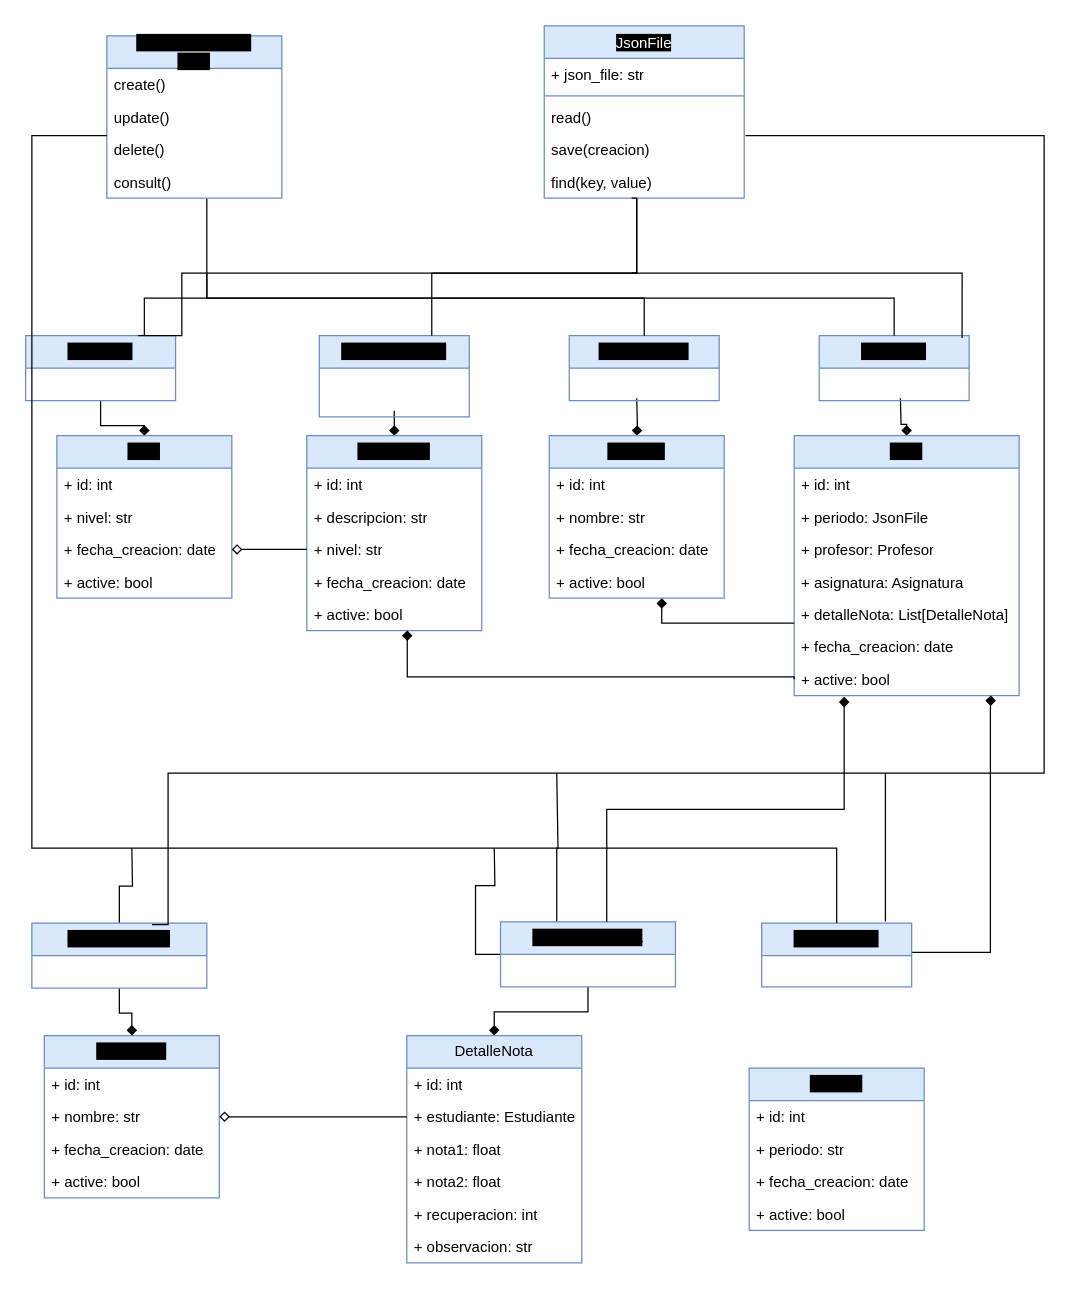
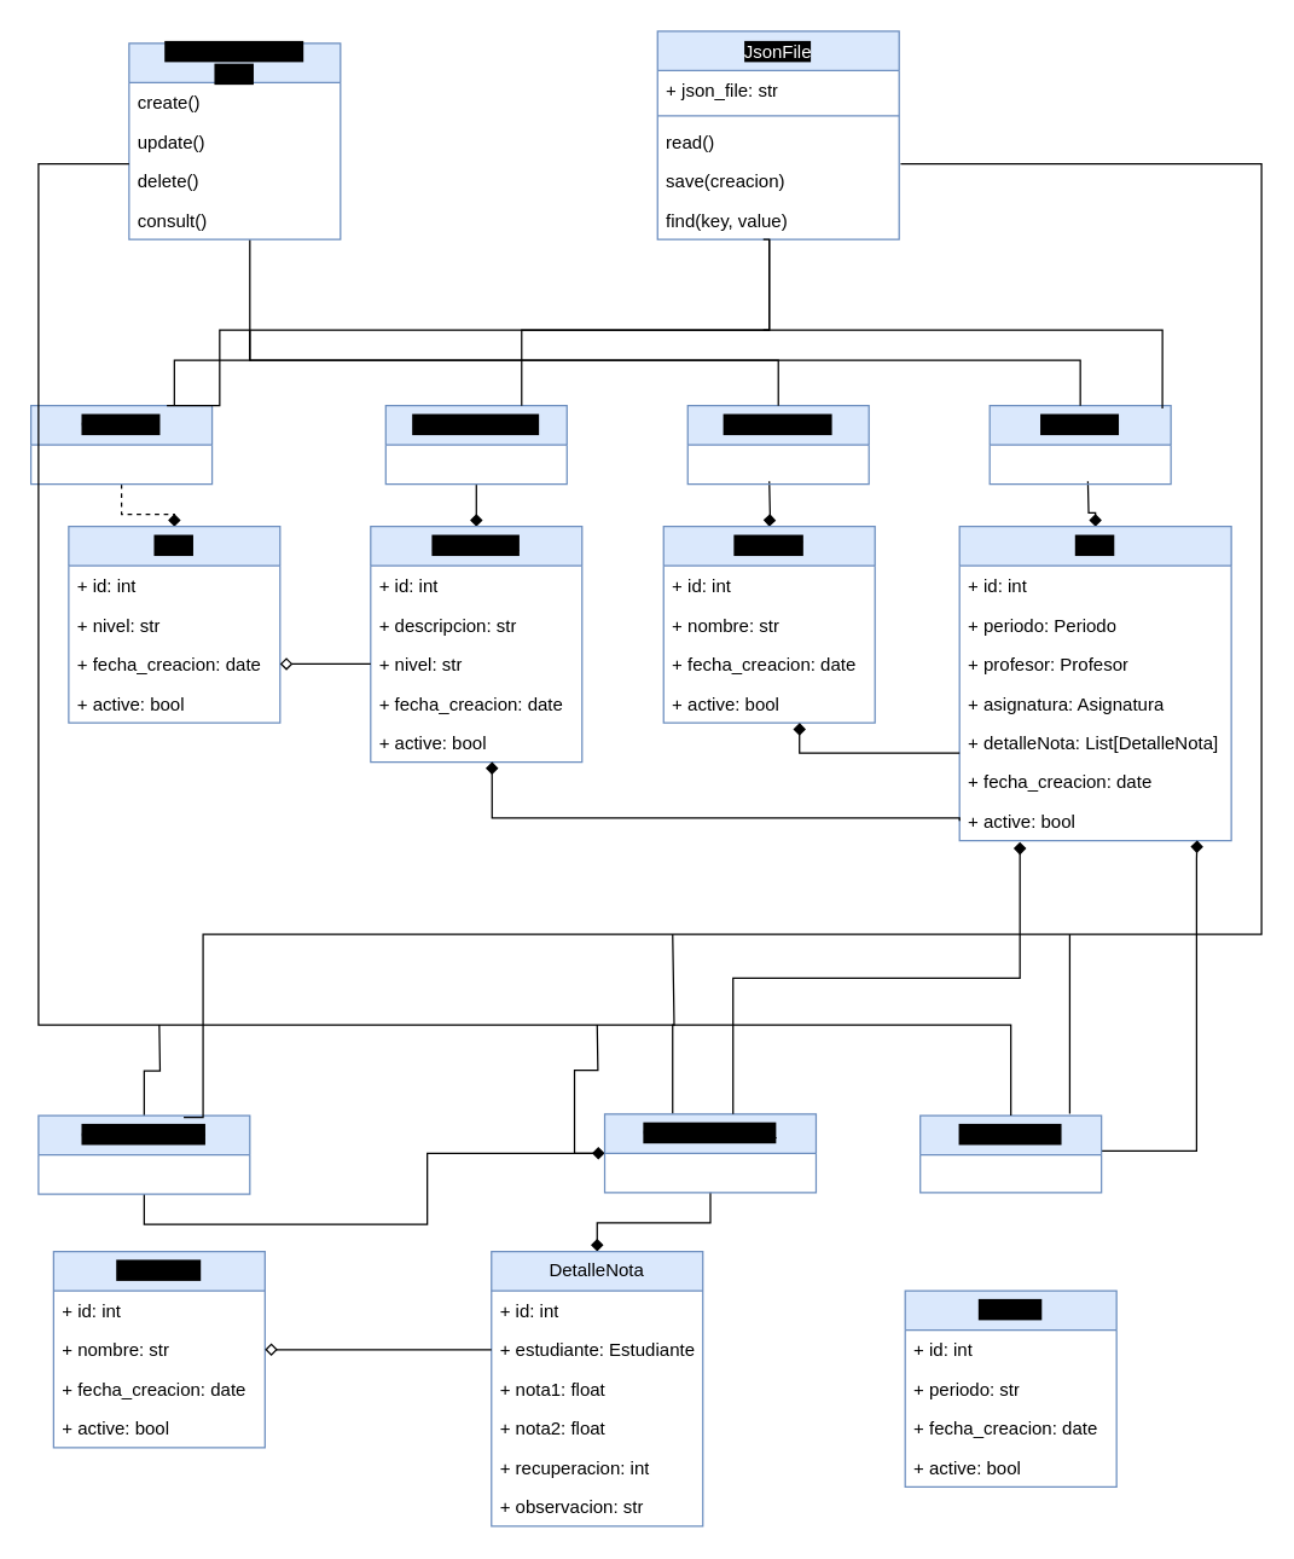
- <mxCell id="70" value="&lt;span style=&quot;background-color: rgb(0, 0, 0);&quot;&gt;CrudAsignatura&lt;/span&gt;" style="swimlane;fontStyle=0;childLayout=stackLayout;horizontal=1;startSize=26;fillColor=#dae8fc;horizontalStack=0;resizeParent=1;resizeParentMax=0;resizeLast=0;collapsible=1;marginBottom=0;whiteSpace=wrap;html=1;strokeColor=#6c8ebf;" parent="1" vertex="1"><mxGeometry x="255" y="268" width="120" height="65" as="geometry" /></mxCell>
+ <mxCell id="70" value="&lt;span style=&quot;background-color: rgb(0, 0, 0);&quot;&gt;CrudAsignatura&lt;/span&gt;" style="swimlane;fontStyle=0;childLayout=stackLayout;horizontal=1;startSize=26;fillColor=#dae8fc;horizontalStack=0;resizeParent=1;resizeParentMax=0;resizeLast=0;collapsible=1;marginBottom=0;whiteSpace=wrap;html=1;strokeColor=#6c8ebf;" parent="1" vertex="1"><mxGeometry x="255" y="268" width="120" height="52" as="geometry" /></mxCell>
- <mxCell id="19" style="edgeStyle=orthogonalEdgeStyle;rounded=0;orthogonalLoop=1;jettySize=auto;html=1;endArrow=diamond;endFill=1;exitX=0.5;exitY=1;exitDx=0;exitDy=0;" parent="1" source="76" target="20" edge="1"><mxGeometry relative="1" as="geometry" /></mxCell>
+ <mxCell id="19" style="edgeStyle=orthogonalEdgeStyle;rounded=0;orthogonalLoop=1;jettySize=auto;html=1;endArrow=diamond;endFill=1;exitX=0.5;exitY=1;exitDx=0;exitDy=0;dashed=1;" parent="1" source="76" target="20" edge="1"><mxGeometry relative="1" as="geometry" /></mxCell>
- <mxCell id="47" value="+ periodo: JsonFile" style="text;strokeColor=none;fillColor=none;align=left;verticalAlign=top;spacingLeft=4;spacingRight=4;overflow=hidden;rotatable=0;points=[[0,0.5],[1,0.5]];portConstraint=eastwest;whiteSpace=wrap;html=1;" parent="45" vertex="1"><mxGeometry y="52" width="180" height="26" as="geometry" /></mxCell>
+ <mxCell id="47" value="+ periodo: Periodo" style="text;strokeColor=none;fillColor=none;align=left;verticalAlign=top;spacingLeft=4;spacingRight=4;overflow=hidden;rotatable=0;points=[[0,0.5],[1,0.5]];portConstraint=eastwest;whiteSpace=wrap;html=1;" parent="45" vertex="1"><mxGeometry y="52" width="180" height="26" as="geometry" /></mxCell>
- <mxCell id="38" style="edgeStyle=orthogonalEdgeStyle;rounded=0;orthogonalLoop=1;jettySize=auto;html=1;endArrow=diamond;endFill=1;exitX=0.5;exitY=1;exitDx=0;exitDy=0;" parent="1" source="72" target="39" edge="1"><mxGeometry relative="1" as="geometry" /></mxCell>
+ <mxCell id="38" style="edgeStyle=orthogonalEdgeStyle;rounded=0;orthogonalLoop=1;jettySize=auto;html=1;endArrow=diamond;endFill=1;exitX=0.5;exitY=1;exitDx=0;exitDy=0;" parent="1" source="72" target="68" edge="1"><mxGeometry relative="1" as="geometry" /></mxCell>
